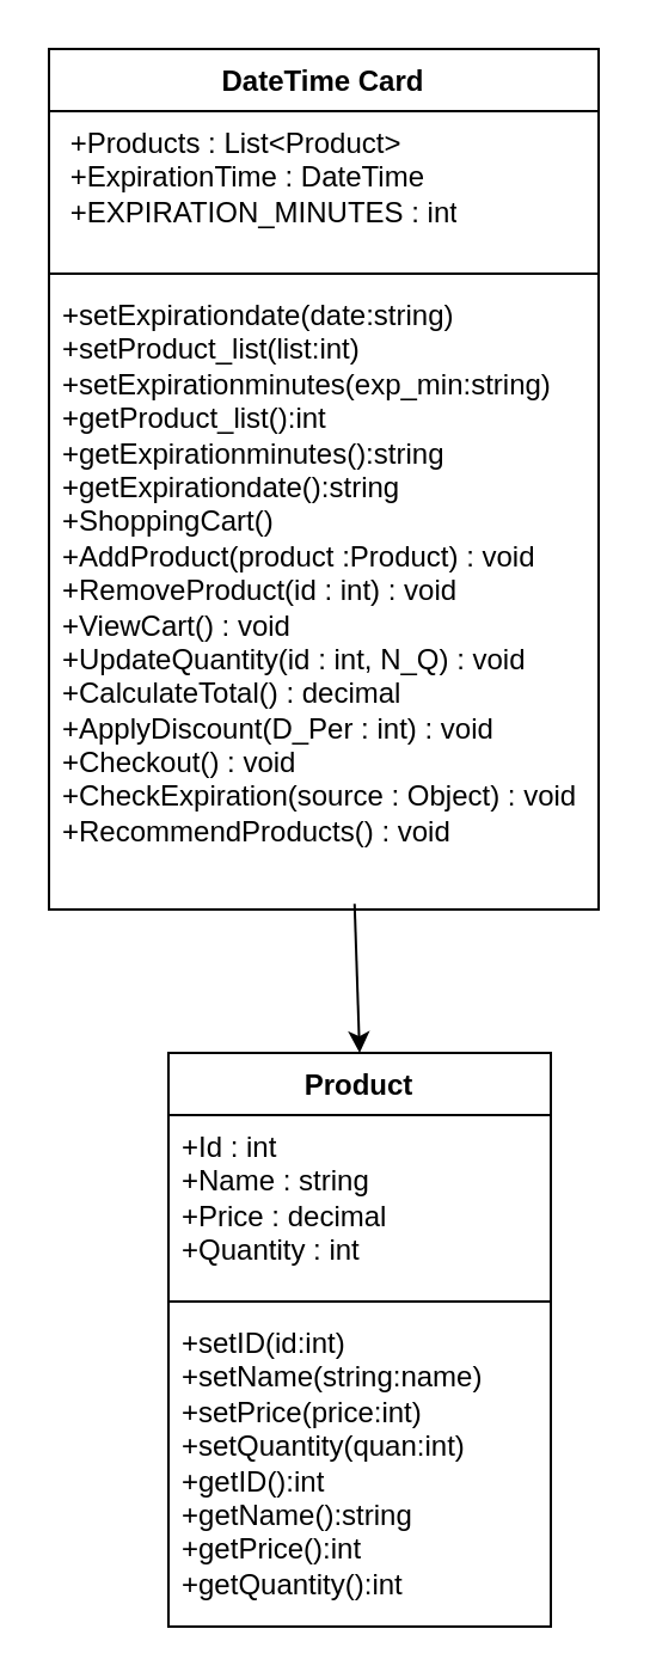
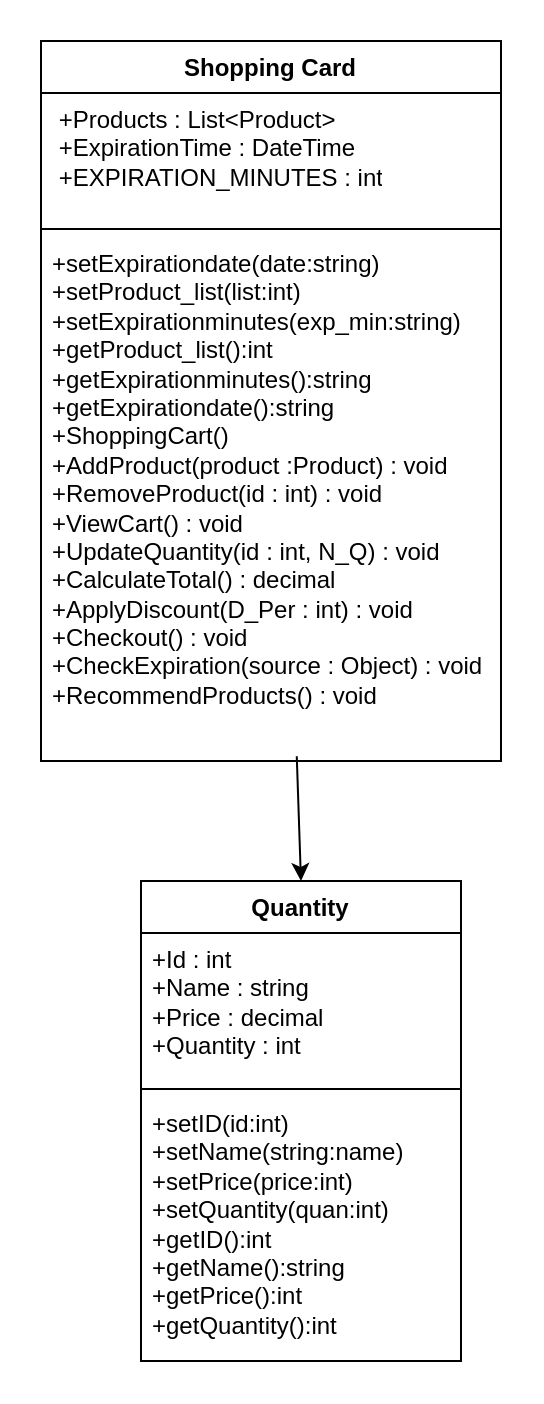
- <mxCell id="2" value="DateTime Card" style="swimlane;fontStyle=1;align=center;verticalAlign=top;childLayout=stackLayout;horizontal=1;startSize=26;horizontalStack=0;resizeParent=1;resizeParentMax=0;resizeLast=0;collapsible=1;marginBottom=0;whiteSpace=wrap;html=1;" vertex="1" parent="1"><mxGeometry x="20" y="20" width="230" height="360" as="geometry" /></mxCell>
+ <mxCell id="2" value="Shopping Card" style="swimlane;fontStyle=1;align=center;verticalAlign=top;childLayout=stackLayout;horizontal=1;startSize=26;horizontalStack=0;resizeParent=1;resizeParentMax=0;resizeLast=0;collapsible=1;marginBottom=0;whiteSpace=wrap;html=1;" vertex="1" parent="1"><mxGeometry x="20" y="20" width="230" height="360" as="geometry" /></mxCell>
- <mxCell id="6" value="Product" style="swimlane;fontStyle=1;align=center;verticalAlign=top;childLayout=stackLayout;horizontal=1;startSize=26;horizontalStack=0;resizeParent=1;resizeParentMax=0;resizeLast=0;collapsible=1;marginBottom=0;whiteSpace=wrap;html=1;" vertex="1" parent="1"><mxGeometry x="70" y="440" width="160" height="240" as="geometry" /></mxCell>
+ <mxCell id="6" value="Quantity" style="swimlane;fontStyle=1;align=center;verticalAlign=top;childLayout=stackLayout;horizontal=1;startSize=26;horizontalStack=0;resizeParent=1;resizeParentMax=0;resizeLast=0;collapsible=1;marginBottom=0;whiteSpace=wrap;html=1;" vertex="1" parent="1"><mxGeometry x="70" y="440" width="160" height="240" as="geometry" /></mxCell>
